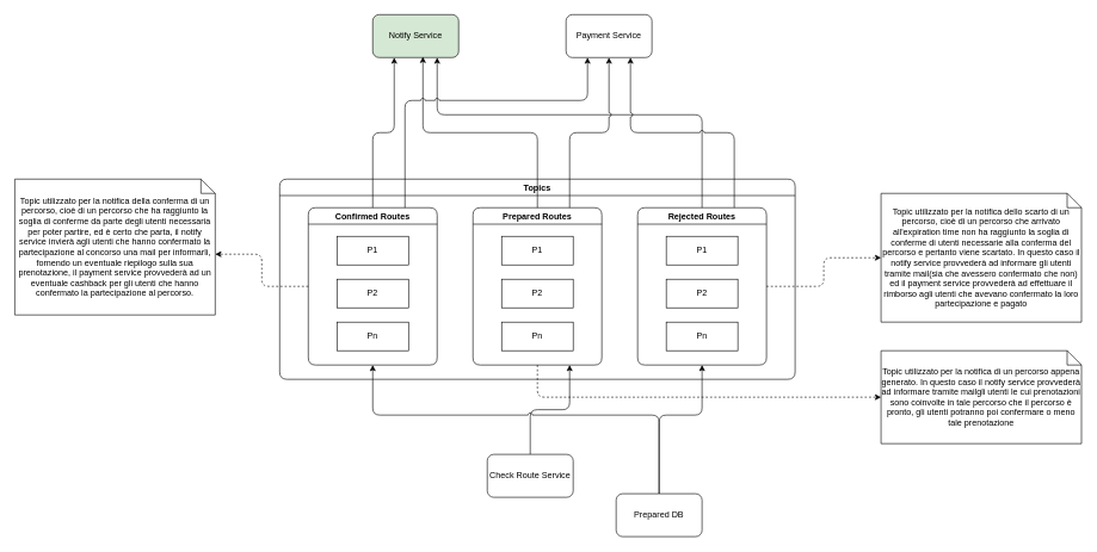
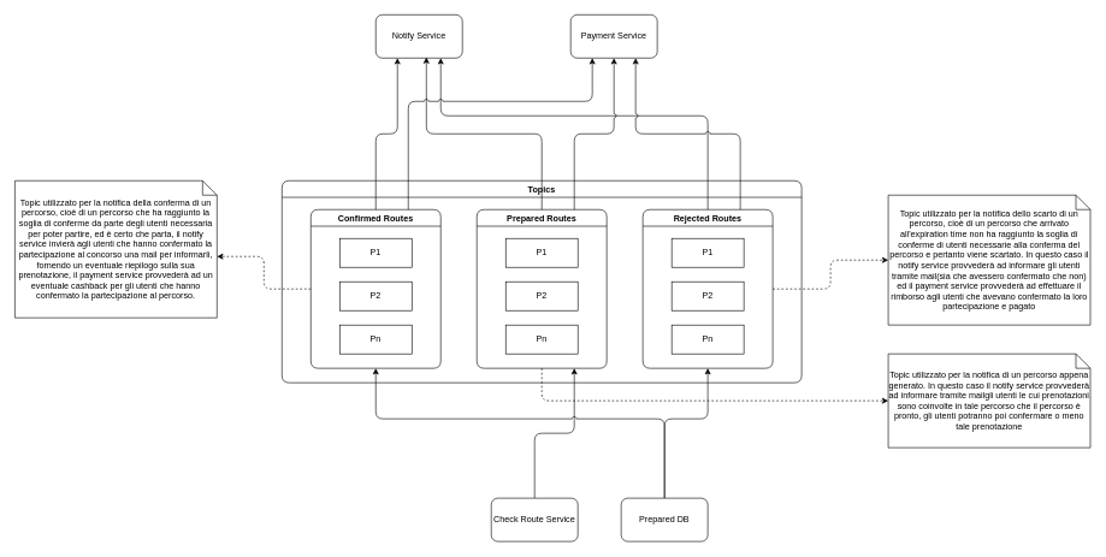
- <mxCell id="21" value="Notify Service" style="rounded=1;whiteSpace=wrap;html=1;fillColor=#d5e8d4;" vertex="1" parent="1"><mxGeometry x="520" y="20" width="120" height="60" as="geometry" /></mxCell>
+ <mxCell id="21" value="Notify Service" style="rounded=1;whiteSpace=wrap;html=1;" vertex="1" parent="1"><mxGeometry x="520" y="20" width="120" height="60" as="geometry" /></mxCell>
- <mxCell id="30" value="Check Route Service" style="rounded=1;whiteSpace=wrap;html=1;" vertex="1" parent="1"><mxGeometry x="680" y="635" width="120" height="60" as="geometry" /></mxCell>
+ <mxCell id="30" value="Check Route Service" style="rounded=1;whiteSpace=wrap;html=1;" vertex="1" parent="1"><mxGeometry x="680" y="690" width="120" height="60" as="geometry" /></mxCell>
